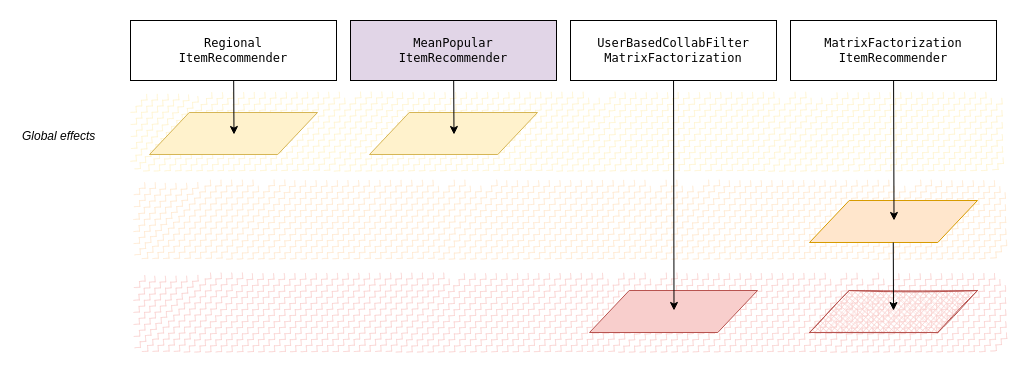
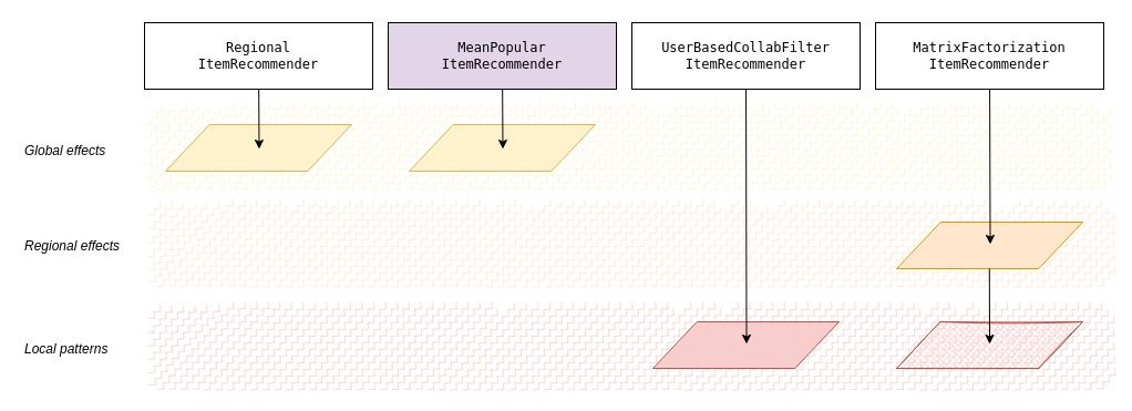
- <mxCell id="15" value="&lt;p&gt;&lt;code class=&quot;pm-code pm-fixedwidth-font pm-chunk-background-color pm-block-border-color&quot; spellcheck=&quot;false&quot;&gt;UserBasedCollabFilter&lt;br&gt;MatrixFactorization&lt;/code&gt;&lt;/p&gt;" style="rounded=0;whiteSpace=wrap;html=1;fontSize=12;" vertex="1" parent="14"><mxGeometry width="206" height="60" as="geometry" /></mxCell>
+ <mxCell id="15" value="&lt;p&gt;&lt;code class=&quot;pm-code pm-fixedwidth-font pm-chunk-background-color pm-block-border-color&quot; spellcheck=&quot;false&quot;&gt;UserBasedCollabFilter&lt;br&gt;ItemRecommender&lt;/code&gt;&lt;/p&gt;" style="rounded=0;whiteSpace=wrap;html=1;fontSize=12;" vertex="1" parent="14"><mxGeometry width="206" height="60" as="geometry" /></mxCell>
+ <mxCell id="28" value="Regional effects" style="rounded=0;whiteSpace=wrap;html=1;shadow=0;sketch=1;fillStyle=zigzag-line;fontSize=12;strokeColor=none;gradientColor=none;fillColor=none;align=left;fontStyle=2" vertex="1" parent="1"><mxGeometry x="20" y="188" width="100" height="68" as="geometry" /></mxCell>
+ <mxCell id="29" value="Local patterns" style="rounded=0;whiteSpace=wrap;html=1;shadow=0;sketch=1;fillStyle=zigzag-line;fontSize=12;strokeColor=none;gradientColor=none;fillColor=none;align=left;fontStyle=2" vertex="1" parent="1"><mxGeometry x="20" y="281" width="100" height="68" as="geometry" /></mxCell>
